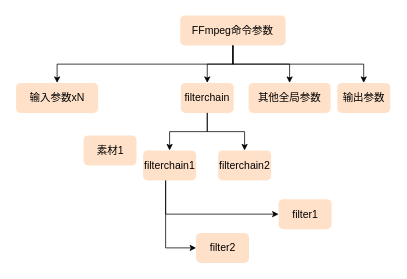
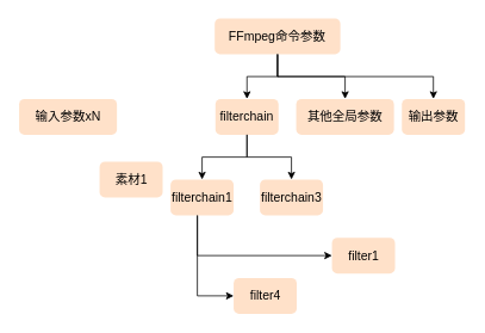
- <mxCell id="7" value="" style="edgeStyle=elbowEdgeStyle;elbow=vertical;html=1;rounded=0;curved=0;sourcePerimeterSpacing=0;targetPerimeterSpacing=0;startSize=6;endSize=6;strokeWidth=1;fontSize=14;" edge="1" parent="1" source="5" target="6"><mxGeometry relative="1" as="geometry" /></mxCell>
- <mxCell id="16" value="filterchain2" style="whiteSpace=wrap;html=1;strokeWidth=1;rounded=1;fillColor=#FFE1C9;fontSize=14;strokeColor=none;" vertex="1" parent="1"><mxGeometry x="290.001" y="200" width="70.596" height="40" as="geometry" /></mxCell>
+ <mxCell id="16" value="filterchain3" style="whiteSpace=wrap;html=1;strokeWidth=1;rounded=1;fillColor=#FFE1C9;fontSize=14;strokeColor=none;" vertex="1" parent="1"><mxGeometry x="290.001" y="200" width="70.596" height="40" as="geometry" /></mxCell>
- <mxCell id="2" value="filter2" style="whiteSpace=wrap;html=1;strokeWidth=1;rounded=1;fillColor=#FFE1C9;fontSize=14;strokeColor=none;" vertex="1" parent="1"><mxGeometry x="260.6" y="310" width="70.596" height="40" as="geometry" /></mxCell>
+ <mxCell id="2" value="filter4" style="whiteSpace=wrap;html=1;strokeWidth=1;rounded=1;fillColor=#FFE1C9;fontSize=14;strokeColor=none;" vertex="1" parent="1"><mxGeometry x="260.6" y="310" width="70.596" height="40" as="geometry" /></mxCell>
